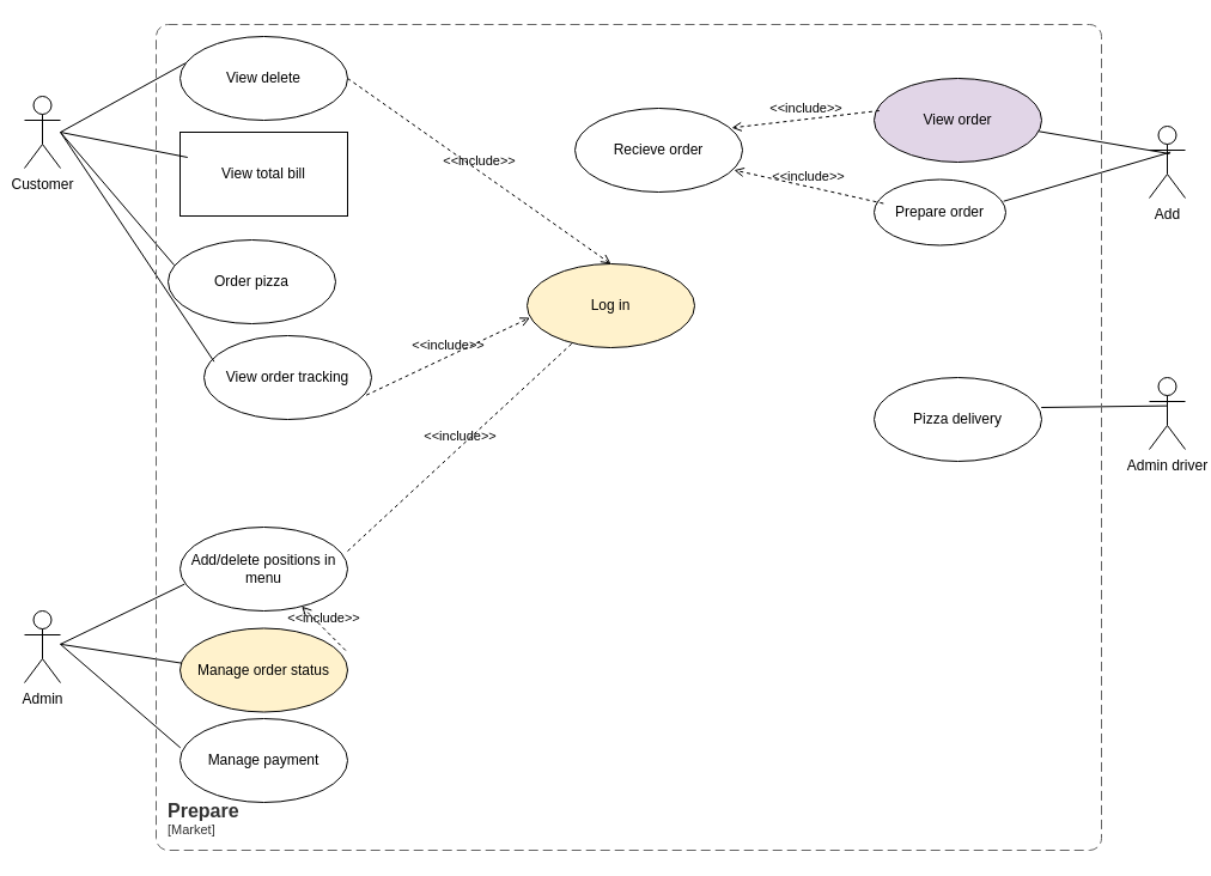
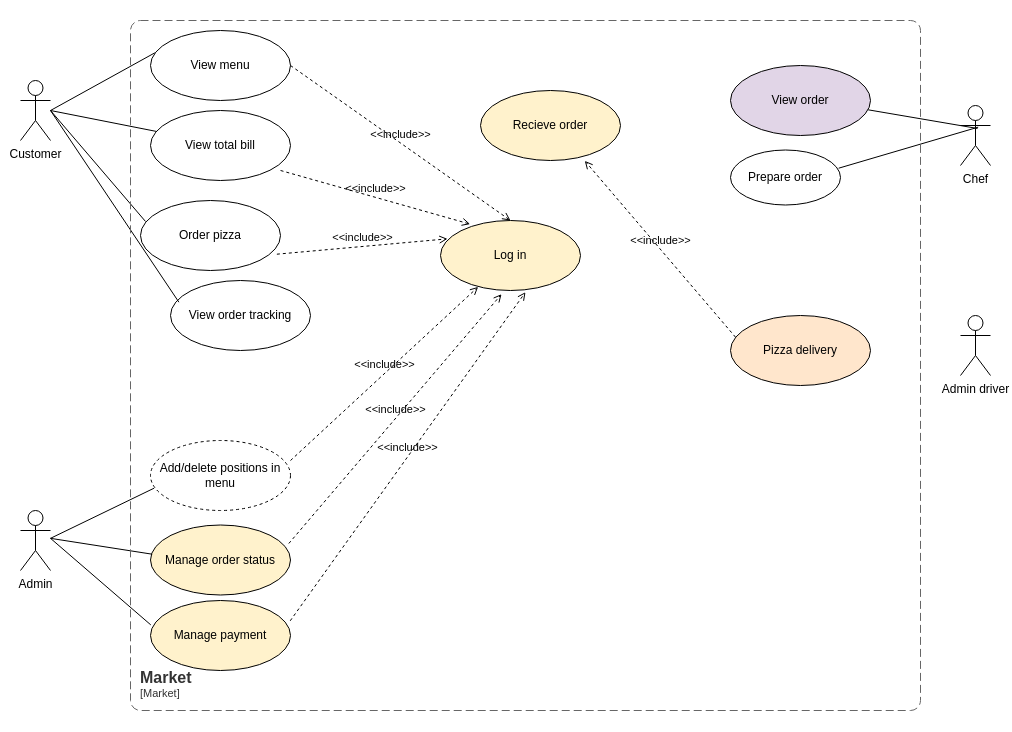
- <mxCell id="4" value="View delete" style="ellipse;whiteSpace=wrap;html=1;" vertex="1" parent="1"><mxGeometry x="150" y="30" width="140" height="70" as="geometry" /></mxCell>
+ <mxCell id="4" value="View menu" style="ellipse;whiteSpace=wrap;html=1;" vertex="1" parent="1"><mxGeometry x="150" y="30" width="140" height="70" as="geometry" /></mxCell>
- <mxCell id="32" value="&amp;lt;&amp;lt;include&amp;gt;&amp;gt;" style="edgeStyle=none;html=1;endArrow=open;verticalAlign=bottom;dashed=1;labelBackgroundColor=none;rounded=0;exitX=0.031;exitY=0.386;exitDx=0;exitDy=0;exitPerimeter=0;entryX=0.936;entryY=0.233;entryDx=0;entryDy=0;entryPerimeter=0;" edge="1" parent="1" source="27" target="29"><mxGeometry width="160" relative="1" as="geometry"><mxPoint x="1020" y="80" as="sourcePoint" /><mxPoint x="1180" y="80" as="targetPoint" /></mxGeometry></mxCell>
- <mxCell id="29" value="Recieve order" style="ellipse;whiteSpace=wrap;html=1;" vertex="1" parent="1"><mxGeometry x="480" y="90" width="140" height="70" as="geometry" /></mxCell>
+ <mxCell id="29" value="Recieve order" style="ellipse;whiteSpace=wrap;html=1;fillColor=#fff2cc;" vertex="1" parent="1"><mxGeometry x="480" y="90" width="140" height="70" as="geometry" /></mxCell>
- <mxCell id="5" value="View total bill" style="whiteSpace=wrap;html=1;rounded=0;" vertex="1" parent="1"><mxGeometry x="150" y="110" width="140" height="70" as="geometry" /></mxCell>
+ <mxCell id="5" value="View total bill" style="ellipse;whiteSpace=wrap;html=1;" vertex="1" parent="1"><mxGeometry x="150" y="110" width="140" height="70" as="geometry" /></mxCell>
- <mxCell id="33" value="&amp;lt;&amp;lt;include&amp;gt;&amp;gt;" style="edgeStyle=none;html=1;endArrow=open;verticalAlign=bottom;dashed=1;labelBackgroundColor=none;rounded=0;exitX=0.071;exitY=0.364;exitDx=0;exitDy=0;exitPerimeter=0;entryX=0.95;entryY=0.738;entryDx=0;entryDy=0;entryPerimeter=0;" edge="1" parent="1" source="28" target="29"><mxGeometry width="160" relative="1" as="geometry"><mxPoint x="970" y="210" as="sourcePoint" /><mxPoint x="1107.32" y="223.96" as="targetPoint" /></mxGeometry></mxCell>
- <mxCell id="26" value="Add" style="shape=umlActor;verticalLabelPosition=bottom;verticalAlign=top;html=1;" vertex="1" parent="1"><mxGeometry x="960" y="105" width="30" height="60" as="geometry" /></mxCell>
+ <mxCell id="26" value="Chef" style="shape=umlActor;verticalLabelPosition=bottom;verticalAlign=top;html=1;" vertex="1" parent="1"><mxGeometry x="960" y="105" width="30" height="60" as="geometry" /></mxCell>
+ <mxCell id="10" value="&amp;lt;&amp;lt;include&amp;gt;&amp;gt;" style="edgeStyle=none;html=1;endArrow=open;verticalAlign=bottom;dashed=1;labelBackgroundColor=none;rounded=0;entryX=0.212;entryY=0.052;entryDx=0;entryDy=0;entryPerimeter=0;exitX=0.929;exitY=0.857;exitDx=0;exitDy=0;exitPerimeter=0;" edge="1" parent="1" source="5" target="3"><mxGeometry width="160" relative="1" as="geometry"><mxPoint x="290" y="150" as="sourcePoint" /><mxPoint x="450" y="150" as="targetPoint" /></mxGeometry></mxCell>
+ <mxCell id="9" value="&amp;lt;&amp;lt;include&amp;gt;&amp;gt;" style="edgeStyle=none;html=1;endArrow=open;verticalAlign=bottom;dashed=1;labelBackgroundColor=none;rounded=0;exitX=0.974;exitY=0.767;exitDx=0;exitDy=0;exitPerimeter=0;entryX=0.05;entryY=0.262;entryDx=0;entryDy=0;entryPerimeter=0;" edge="1" parent="1" source="6" target="3"><mxGeometry width="160" relative="1" as="geometry"><mxPoint x="290" y="220" as="sourcePoint" /><mxPoint x="450" y="220" as="targetPoint" /></mxGeometry></mxCell>
+ <mxCell id="37" value="&amp;lt;&amp;lt;include&amp;gt;&amp;gt;" style="edgeStyle=none;html=1;endArrow=open;verticalAlign=bottom;dashed=1;labelBackgroundColor=none;rounded=0;exitX=0.036;exitY=0.31;exitDx=0;exitDy=0;exitPerimeter=0;entryX=0.745;entryY=1.005;entryDx=0;entryDy=0;entryPerimeter=0;" edge="1" parent="1" source="35" target="29"><mxGeometry width="160" relative="1" as="geometry"><mxPoint x="1050" y="350" as="sourcePoint" /><mxPoint x="1197.32" y="453.96" as="targetPoint" /></mxGeometry></mxCell>
- <mxCell id="20" value="&amp;lt;&amp;lt;include&amp;gt;&amp;gt;" style="edgeStyle=none;html=1;endArrow=none;verticalAlign=bottom;dashed=1;labelBackgroundColor=none;rounded=0;exitX=1;exitY=0.286;exitDx=0;exitDy=0;exitPerimeter=0;entryX=0.269;entryY=0.948;entryDx=0;entryDy=0;entryPerimeter=0;" edge="1" parent="1" source="17" target="3"><mxGeometry width="160" relative="1" as="geometry"><mxPoint x="290" y="475.35" as="sourcePoint" /><mxPoint x="450.64" y="470" as="targetPoint" /></mxGeometry></mxCell>
+ <mxCell id="20" value="&amp;lt;&amp;lt;include&amp;gt;&amp;gt;" style="edgeStyle=none;html=1;endArrow=open;verticalAlign=bottom;dashed=1;labelBackgroundColor=none;rounded=0;exitX=1;exitY=0.286;exitDx=0;exitDy=0;exitPerimeter=0;entryX=0.269;entryY=0.948;entryDx=0;entryDy=0;entryPerimeter=0;" edge="1" parent="1" source="17" target="3"><mxGeometry width="160" relative="1" as="geometry"><mxPoint x="290" y="475.35" as="sourcePoint" /><mxPoint x="450.64" y="470" as="targetPoint" /></mxGeometry></mxCell>
- <mxCell id="11" value="&amp;lt;&amp;lt;include&amp;gt;&amp;gt;" style="edgeStyle=none;html=1;endArrow=open;verticalAlign=bottom;dashed=1;labelBackgroundColor=none;rounded=0;exitX=0.969;exitY=0.71;exitDx=0;exitDy=0;exitPerimeter=0;entryX=0.017;entryY=0.643;entryDx=0;entryDy=0;entryPerimeter=0;" edge="1" parent="1" source="7" target="3"><mxGeometry width="160" relative="1" as="geometry"><mxPoint x="270" y="350" as="sourcePoint" /><mxPoint x="430" y="350" as="targetPoint" /></mxGeometry></mxCell>
- <mxCell id="36" value="" style="edgeStyle=none;html=1;endArrow=none;verticalAlign=bottom;rounded=0;exitX=0.5;exitY=0.394;exitDx=0;exitDy=0;exitPerimeter=0;entryX=0.998;entryY=0.357;entryDx=0;entryDy=0;entryPerimeter=0;" edge="1" parent="1" target="35" source="34"><mxGeometry width="160" relative="1" as="geometry"><mxPoint x="640" y="328.34" as="sourcePoint" /><mxPoint x="870" y="335" as="targetPoint" /></mxGeometry></mxCell>
- <mxCell id="35" value="Pizza delivery" style="ellipse;whiteSpace=wrap;html=1;" vertex="1" parent="1"><mxGeometry x="730" y="315" width="140" height="70" as="geometry" /></mxCell>
+ <mxCell id="35" value="Pizza delivery" style="ellipse;whiteSpace=wrap;html=1;fillColor=#ffe6cc;" vertex="1" parent="1"><mxGeometry x="730" y="315" width="140" height="70" as="geometry" /></mxCell>
+ <mxCell id="22" value="&amp;lt;&amp;lt;include&amp;gt;&amp;gt;" style="edgeStyle=none;html=1;endArrow=open;verticalAlign=bottom;dashed=1;labelBackgroundColor=none;rounded=0;exitX=0.998;exitY=0.29;exitDx=0;exitDy=0;exitPerimeter=0;entryX=0.607;entryY=1.024;entryDx=0;entryDy=0;entryPerimeter=0;" edge="1" parent="1" source="19" target="3"><mxGeometry width="160" relative="1" as="geometry"><mxPoint x="290" y="637.67" as="sourcePoint" /><mxPoint x="450.64" y="632.32" as="targetPoint" /></mxGeometry></mxCell>
- <mxCell id="17" value="Add/delete positions in menu" style="ellipse;whiteSpace=wrap;html=1;" vertex="1" parent="1"><mxGeometry x="150" y="440" width="140" height="70" as="geometry" /></mxCell>
+ <mxCell id="17" value="Add/delete positions in menu" style="ellipse;whiteSpace=wrap;html=1;dashed=1;" vertex="1" parent="1"><mxGeometry x="150" y="440" width="140" height="70" as="geometry" /></mxCell>
- <mxCell id="21" value="&amp;lt;&amp;lt;include&amp;gt;&amp;gt;" style="edgeStyle=none;html=1;endArrow=open;verticalAlign=bottom;dashed=1;labelBackgroundColor=none;rounded=0;exitX=0.988;exitY=0.264;exitDx=0;exitDy=0;exitPerimeter=0;" edge="1" parent="1" source="18" target="17"><mxGeometry width="160" relative="1" as="geometry"><mxPoint x="290" y="557.67" as="sourcePoint" /><mxPoint x="450.64" y="552.32" as="targetPoint" /></mxGeometry></mxCell>
+ <mxCell id="21" value="&amp;lt;&amp;lt;include&amp;gt;&amp;gt;" style="edgeStyle=none;html=1;endArrow=open;verticalAlign=bottom;dashed=1;labelBackgroundColor=none;rounded=0;exitX=0.988;exitY=0.264;exitDx=0;exitDy=0;exitPerimeter=0;entryX=0.436;entryY=1.052;entryDx=0;entryDy=0;entryPerimeter=0;" edge="1" parent="1" source="18" target="3"><mxGeometry width="160" relative="1" as="geometry"><mxPoint x="290" y="557.67" as="sourcePoint" /><mxPoint x="450.64" y="552.32" as="targetPoint" /></mxGeometry></mxCell>
- <mxCell id="19" value="Manage payment" style="ellipse;whiteSpace=wrap;html=1;" vertex="1" parent="1"><mxGeometry x="150" y="600" width="140" height="70" as="geometry" /></mxCell>
+ <mxCell id="19" value="Manage payment" style="ellipse;whiteSpace=wrap;html=1;fillColor=#fff2cc;" vertex="1" parent="1"><mxGeometry x="150" y="600" width="140" height="70" as="geometry" /></mxCell>
- <mxCell id="38" value="&lt;font style=&quot;font-size: 16px&quot;&gt;&lt;b&gt;&lt;div style=&quot;text-align: left&quot;&gt;Prepare&lt;/div&gt;&lt;/b&gt;&lt;/font&gt;&lt;div style=&quot;text-align: left&quot;&gt;[Market]&lt;/div&gt;" style="rounded=1;fontSize=11;whiteSpace=wrap;html=1;dashed=1;arcSize=20;fillColor=none;strokeColor=#666666;fontColor=#333333;labelBackgroundColor=none;align=left;verticalAlign=bottom;labelBorderColor=none;spacingTop=0;spacing=10;dashPattern=8 4;metaEdit=1;rotatable=0;perimeter=rectanglePerimeter;noLabel=0;labelPadding=0;allowArrows=0;connectable=0;expand=0;recursiveResize=0;editable=1;pointerEvents=0;absoluteArcSize=1;points=[[0.25,0,0],[0.5,0,0],[0.75,0,0],[1,0.25,0],[1,0.5,0],[1,0.75,0],[0.75,1,0],[0.5,1,0],[0.25,1,0],[0,0.75,0],[0,0.5,0],[0,0.25,0]];" vertex="1" parent="1"><mxGeometry x="130" width="790" height="690" as="geometry" y="20" /></mxCell>
+ <mxCell id="38" value="&lt;font style=&quot;font-size: 16px&quot;&gt;&lt;b&gt;&lt;div style=&quot;text-align: left&quot;&gt;Market&lt;/div&gt;&lt;/b&gt;&lt;/font&gt;&lt;div style=&quot;text-align: left&quot;&gt;[Market]&lt;/div&gt;" style="rounded=1;fontSize=11;whiteSpace=wrap;html=1;dashed=1;arcSize=20;fillColor=none;strokeColor=#666666;fontColor=#333333;labelBackgroundColor=none;align=left;verticalAlign=bottom;labelBorderColor=none;spacingTop=0;spacing=10;dashPattern=8 4;metaEdit=1;rotatable=0;perimeter=rectanglePerimeter;noLabel=0;labelPadding=0;allowArrows=0;connectable=0;expand=0;recursiveResize=0;editable=1;pointerEvents=0;absoluteArcSize=1;points=[[0.25,0,0],[0.5,0,0],[0.75,0,0],[1,0.25,0],[1,0.5,0],[1,0.75,0],[0.75,1,0],[0.5,1,0],[0.25,1,0],[0,0.75,0],[0,0.5,0],[0,0.25,0]];" vertex="1" parent="1"><mxGeometry x="130" width="790" height="690" as="geometry" y="20" /></mxCell>
